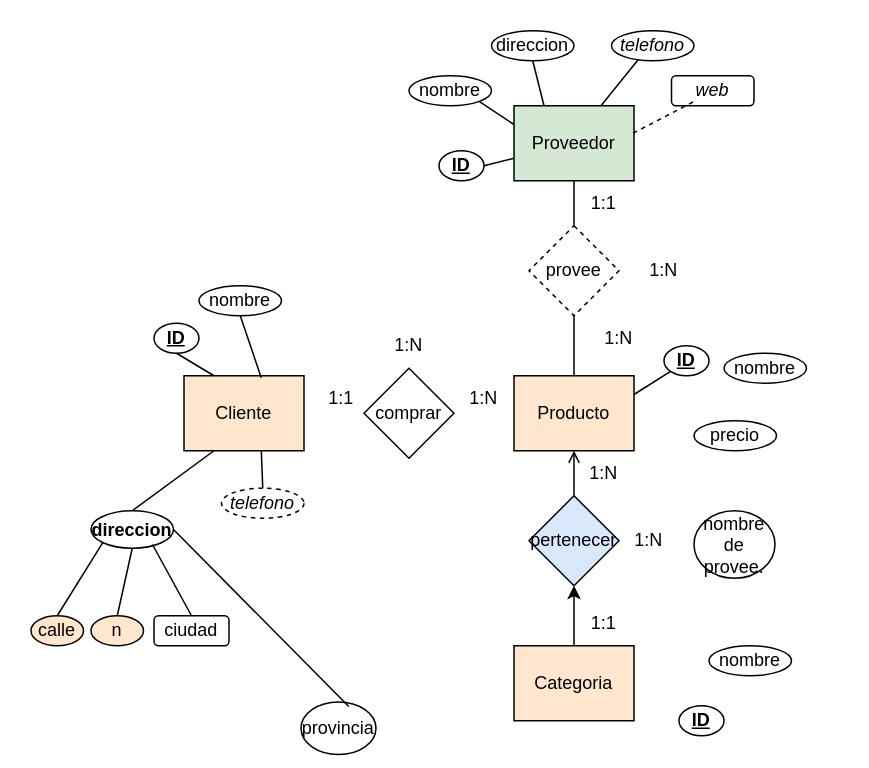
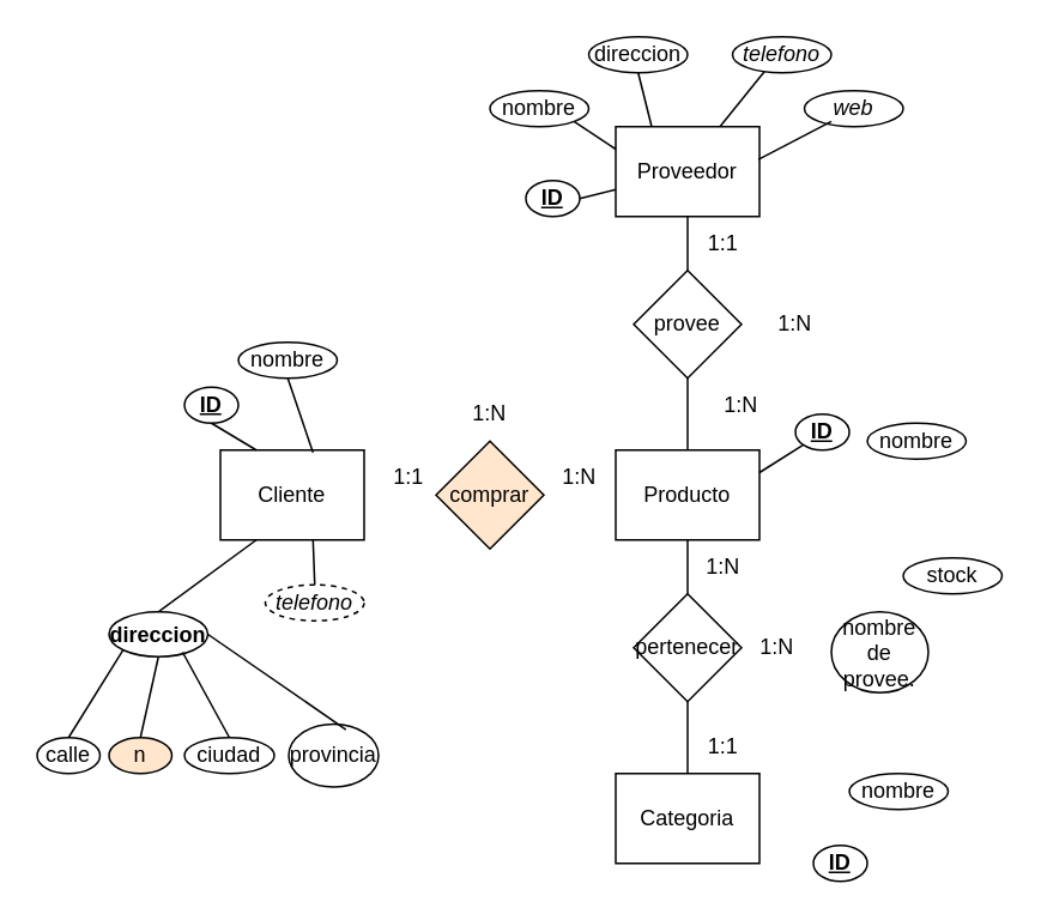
- <mxCell id="37" value="&lt;i&gt;web&lt;/i&gt;" style="whiteSpace=wrap;html=1;rounded=1;" vertex="1" parent="1"><mxGeometry x="447" y="50" width="55" height="20" as="geometry" /></mxCell>
+ <mxCell id="37" value="&lt;i&gt;web&lt;/i&gt;" style="ellipse;whiteSpace=wrap;html=1;" vertex="1" parent="1"><mxGeometry x="447" y="50" width="55" height="20" as="geometry" /></mxCell>
- <mxCell id="54" value="" style="endArrow=none;html=1;rounded=0;exitX=0.993;exitY=0.366;exitDx=0;exitDy=0;entryX=0.273;entryY=0.857;entryDx=0;entryDy=0;entryPerimeter=0;exitPerimeter=0;dashed=1;" edge="1" parent="1" source="7" target="37"><mxGeometry width="50" height="50" relative="1" as="geometry"><mxPoint x="410" y="80" as="sourcePoint" /><mxPoint x="435" y="49" as="targetPoint" /></mxGeometry></mxCell>
+ <mxCell id="54" value="" style="endArrow=none;html=1;rounded=0;exitX=0.993;exitY=0.366;exitDx=0;exitDy=0;entryX=0.273;entryY=0.857;entryDx=0;entryDy=0;entryPerimeter=0;exitPerimeter=0;" edge="1" parent="1" source="7" target="37"><mxGeometry width="50" height="50" relative="1" as="geometry"><mxPoint x="410" y="80" as="sourcePoint" /><mxPoint x="435" y="49" as="targetPoint" /></mxGeometry></mxCell>
- <mxCell id="7" value="Proveedor" style="rounded=0;whiteSpace=wrap;html=1;fillColor=#d5e8d4;" vertex="1" parent="1"><mxGeometry x="342" y="70" width="80" height="50" as="geometry" /></mxCell>
+ <mxCell id="7" value="Proveedor" style="rounded=0;whiteSpace=wrap;html=1;" vertex="1" parent="1"><mxGeometry x="342" y="70" width="80" height="50" as="geometry" /></mxCell>
- <mxCell id="10" value="provee" style="rhombus;whiteSpace=wrap;html=1;dashed=1;" vertex="1" parent="1"><mxGeometry x="352" y="150" width="60" height="60" as="geometry" /></mxCell>
+ <mxCell id="10" value="provee" style="rhombus;whiteSpace=wrap;html=1;" vertex="1" parent="1"><mxGeometry x="352" y="150" width="60" height="60" as="geometry" /></mxCell>
- <mxCell id="2" value="Cliente" style="rounded=0;whiteSpace=wrap;html=1;fillColor=#ffe6cc;" vertex="1" parent="1"><mxGeometry x="122" y="250" width="80" height="50" as="geometry" /></mxCell>
+ <mxCell id="2" value="Cliente" style="rounded=0;whiteSpace=wrap;html=1;" vertex="1" parent="1"><mxGeometry x="122" y="250" width="80" height="50" as="geometry" /></mxCell>
- <mxCell id="5" value="comprar" style="rhombus;whiteSpace=wrap;html=1;" vertex="1" parent="1"><mxGeometry x="242" y="245" width="60" height="60" as="geometry" /></mxCell>
+ <mxCell id="5" value="comprar" style="rhombus;whiteSpace=wrap;html=1;fillColor=#ffe6cc;" vertex="1" parent="1"><mxGeometry x="242" y="245" width="60" height="60" as="geometry" /></mxCell>
- <mxCell id="3" value="Producto" style="rounded=0;whiteSpace=wrap;html=1;fillColor=#ffe6cc;" vertex="1" parent="1"><mxGeometry x="342" y="250" width="80" height="50" as="geometry" /></mxCell>
+ <mxCell id="3" value="Producto" style="rounded=0;whiteSpace=wrap;html=1;" vertex="1" parent="1"><mxGeometry x="342" y="250" width="80" height="50" as="geometry" /></mxCell>
- <mxCell id="34" value="precio" style="ellipse;whiteSpace=wrap;html=1;" vertex="1" parent="1"><mxGeometry x="462" y="280" width="55" height="20" as="geometry" /></mxCell>
- <mxCell id="8" value="" style="endArrow=open;html=1;rounded=0;entryX=0.5;entryY=1;entryDx=0;entryDy=0;exitX=0.5;exitY=0;exitDx=0;exitDy=0;" edge="1" parent="1" source="6" target="3"><mxGeometry width="50" height="50" relative="1" as="geometry"><mxPoint x="352" y="285" as="sourcePoint" /><mxPoint x="312" y="285" as="targetPoint" /></mxGeometry></mxCell>
+ <mxCell id="8" value="" style="endArrow=none;html=1;rounded=0;entryX=0.5;entryY=1;entryDx=0;entryDy=0;exitX=0.5;exitY=0;exitDx=0;exitDy=0;" edge="1" parent="1" source="6" target="3"><mxGeometry width="50" height="50" relative="1" as="geometry"><mxPoint x="352" y="285" as="sourcePoint" /><mxPoint x="312" y="285" as="targetPoint" /></mxGeometry></mxCell>
+ <mxCell id="35" value="stock" style="ellipse;whiteSpace=wrap;html=1;" vertex="1" parent="1"><mxGeometry x="502" y="310" width="55" height="20" as="geometry" /></mxCell>
- <mxCell id="6" value="pertenecer" style="rhombus;whiteSpace=wrap;html=1;fillColor=#dae8fc;" vertex="1" parent="1"><mxGeometry x="352" y="330" width="60" height="60" as="geometry" /></mxCell>
+ <mxCell id="6" value="pertenecer" style="rhombus;whiteSpace=wrap;html=1;" vertex="1" parent="1"><mxGeometry x="352" y="330" width="60" height="60" as="geometry" /></mxCell>
- <mxCell id="9" value="" style="endArrow=classic;html=1;rounded=0;entryX=0.5;entryY=1;entryDx=0;entryDy=0;exitX=0.5;exitY=0;exitDx=0;exitDy=0;" edge="1" parent="1" source="4" target="6"><mxGeometry width="50" height="50" relative="1" as="geometry"><mxPoint x="392" y="340" as="sourcePoint" /><mxPoint x="392" y="310" as="targetPoint" /></mxGeometry></mxCell>
+ <mxCell id="9" value="" style="endArrow=none;html=1;rounded=0;entryX=0.5;entryY=1;entryDx=0;entryDy=0;exitX=0.5;exitY=0;exitDx=0;exitDy=0;" edge="1" parent="1" source="4" target="6"><mxGeometry width="50" height="50" relative="1" as="geometry"><mxPoint x="392" y="340" as="sourcePoint" /><mxPoint x="392" y="310" as="targetPoint" /></mxGeometry></mxCell>
- <mxCell id="38" value="calle" style="ellipse;whiteSpace=wrap;html=1;fillColor=#ffe6cc;" vertex="1" parent="1"><mxGeometry y="410" width="35" height="20" as="geometry" x="20" /></mxCell>
+ <mxCell id="38" value="calle" style="ellipse;whiteSpace=wrap;html=1;" vertex="1" parent="1"><mxGeometry y="410" width="35" height="20" as="geometry" x="20" /></mxCell>
- <mxCell id="41" value="ciudad" style="whiteSpace=wrap;html=1;rounded=1;" vertex="1" parent="1"><mxGeometry x="102" y="410" width="50" height="20" as="geometry" /></mxCell>
+ <mxCell id="41" value="ciudad" style="ellipse;whiteSpace=wrap;html=1;" vertex="1" parent="1"><mxGeometry x="102" y="410" width="50" height="20" as="geometry" /></mxCell>
- <mxCell id="4" value="Categoria" style="rounded=0;whiteSpace=wrap;html=1;fillColor=#ffe6cc;" vertex="1" parent="1"><mxGeometry x="342" y="430" width="80" height="50" as="geometry" /></mxCell>
+ <mxCell id="4" value="Categoria" style="rounded=0;whiteSpace=wrap;html=1;" vertex="1" parent="1"><mxGeometry x="342" y="430" width="80" height="50" as="geometry" /></mxCell>
- <mxCell id="40" value="provincia" style="ellipse;whiteSpace=wrap;html=1;" vertex="1" parent="1"><mxGeometry x="200" y="467.5" width="50" height="35" as="geometry" /></mxCell>
+ <mxCell id="40" value="provincia" style="ellipse;whiteSpace=wrap;html=1;" vertex="1" parent="1"><mxGeometry x="160" y="402.5" width="50" height="35" as="geometry" /></mxCell>
